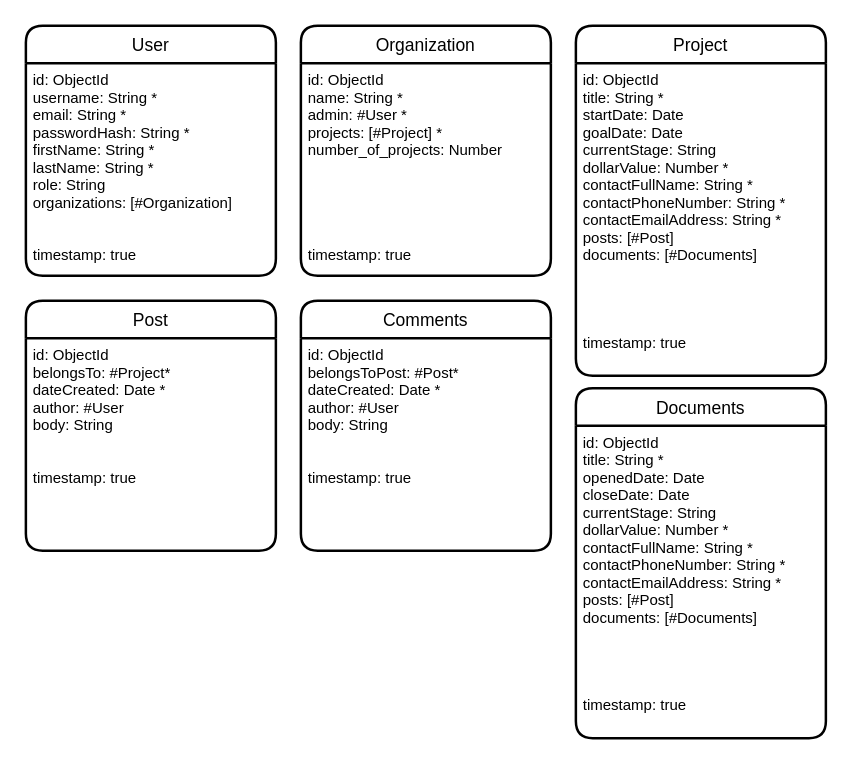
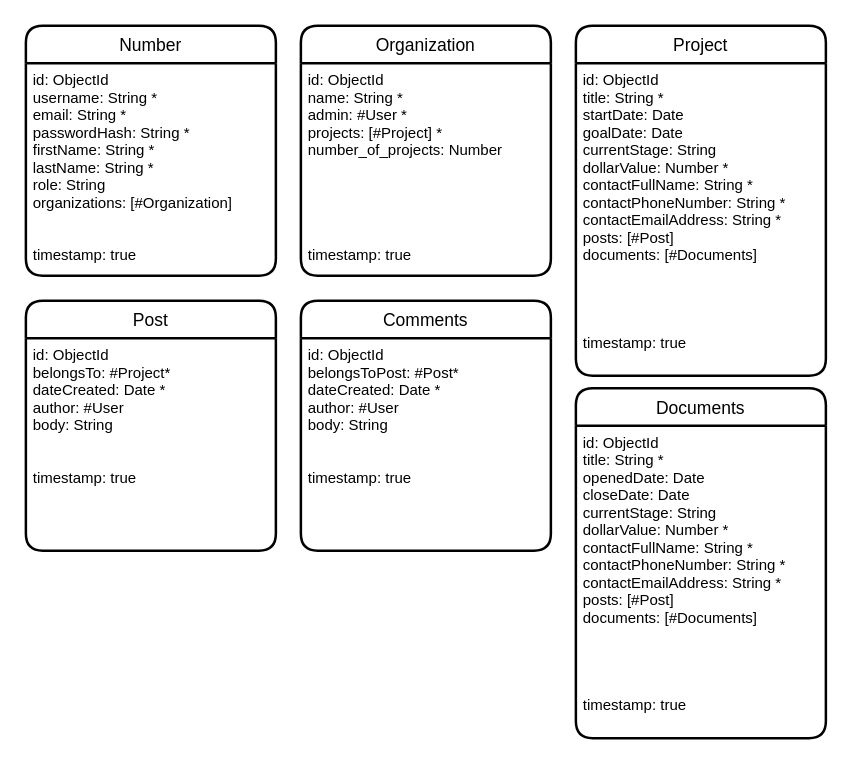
- <mxCell id="2" value="User" style="swimlane;childLayout=stackLayout;horizontal=1;startSize=30;horizontalStack=0;rounded=1;fontSize=14;fontStyle=0;strokeWidth=2;resizeParent=0;resizeLast=1;shadow=0;dashed=0;align=center;" parent="1" vertex="1"><mxGeometry x="20" y="20" width="200" height="200" as="geometry" /></mxCell>
+ <mxCell id="2" value="Number" style="swimlane;childLayout=stackLayout;horizontal=1;startSize=30;horizontalStack=0;rounded=1;fontSize=14;fontStyle=0;strokeWidth=2;resizeParent=0;resizeLast=1;shadow=0;dashed=0;align=center;" parent="1" vertex="1"><mxGeometry x="20" y="20" width="200" height="200" as="geometry" /></mxCell>
